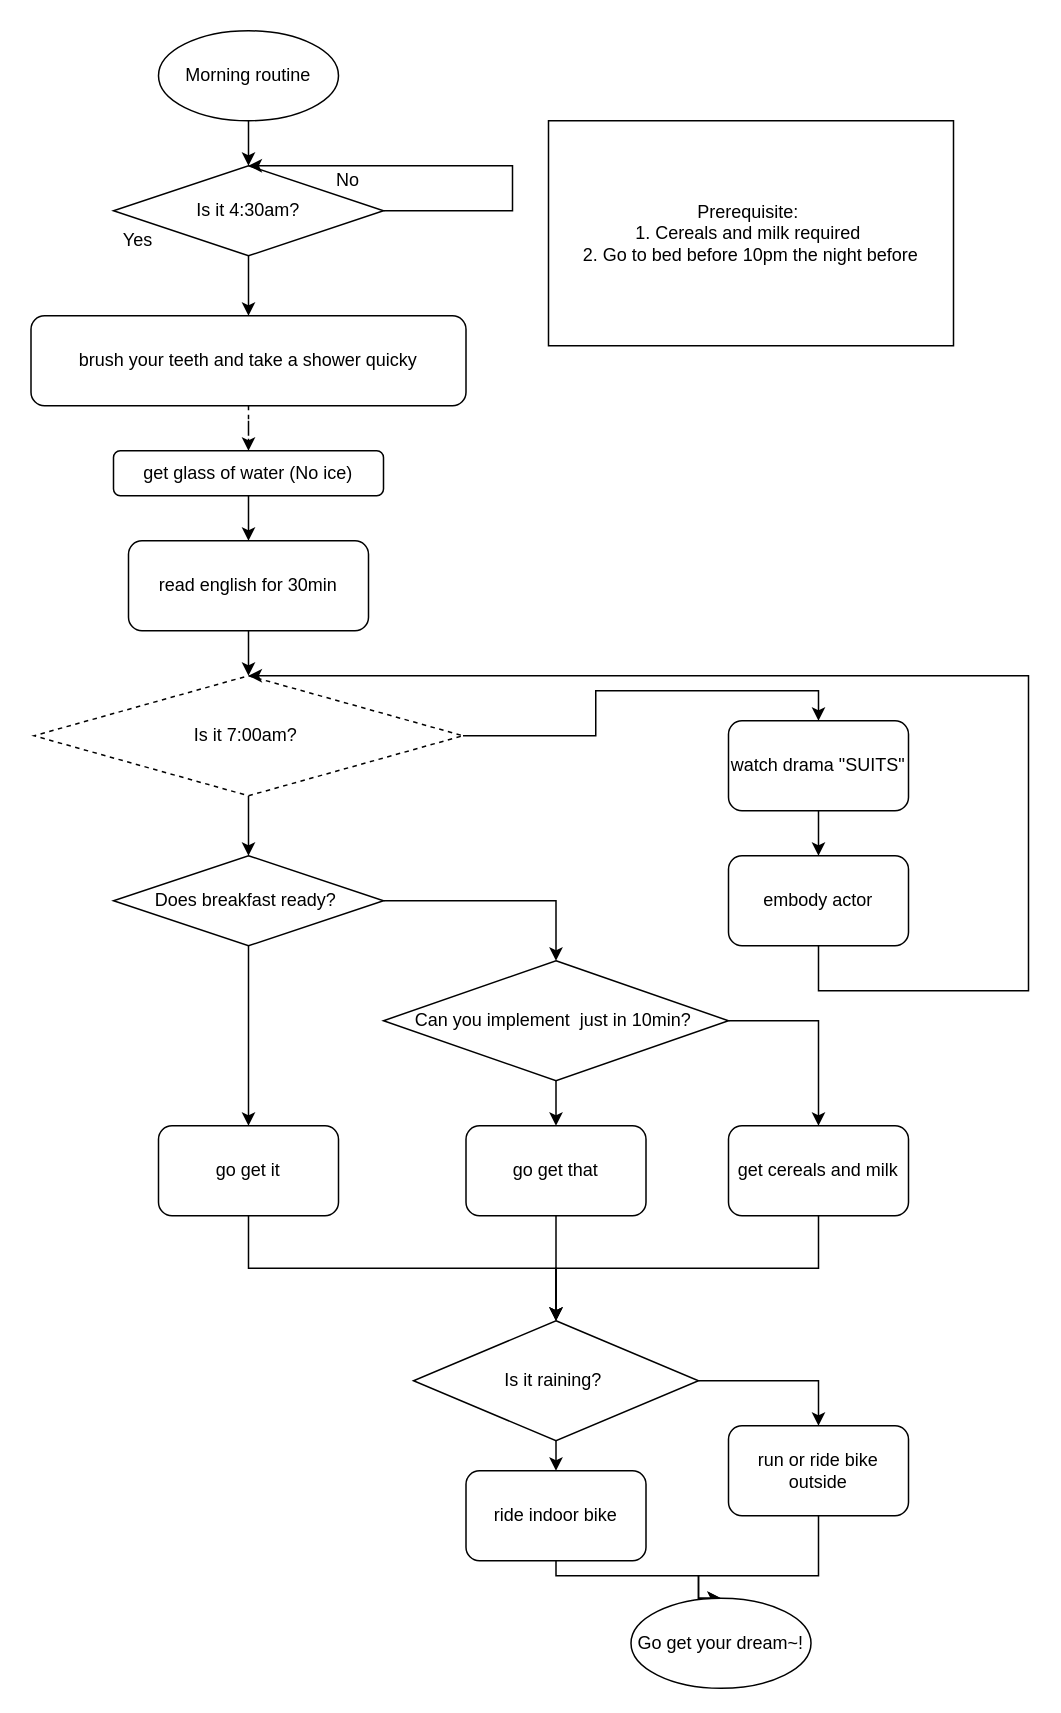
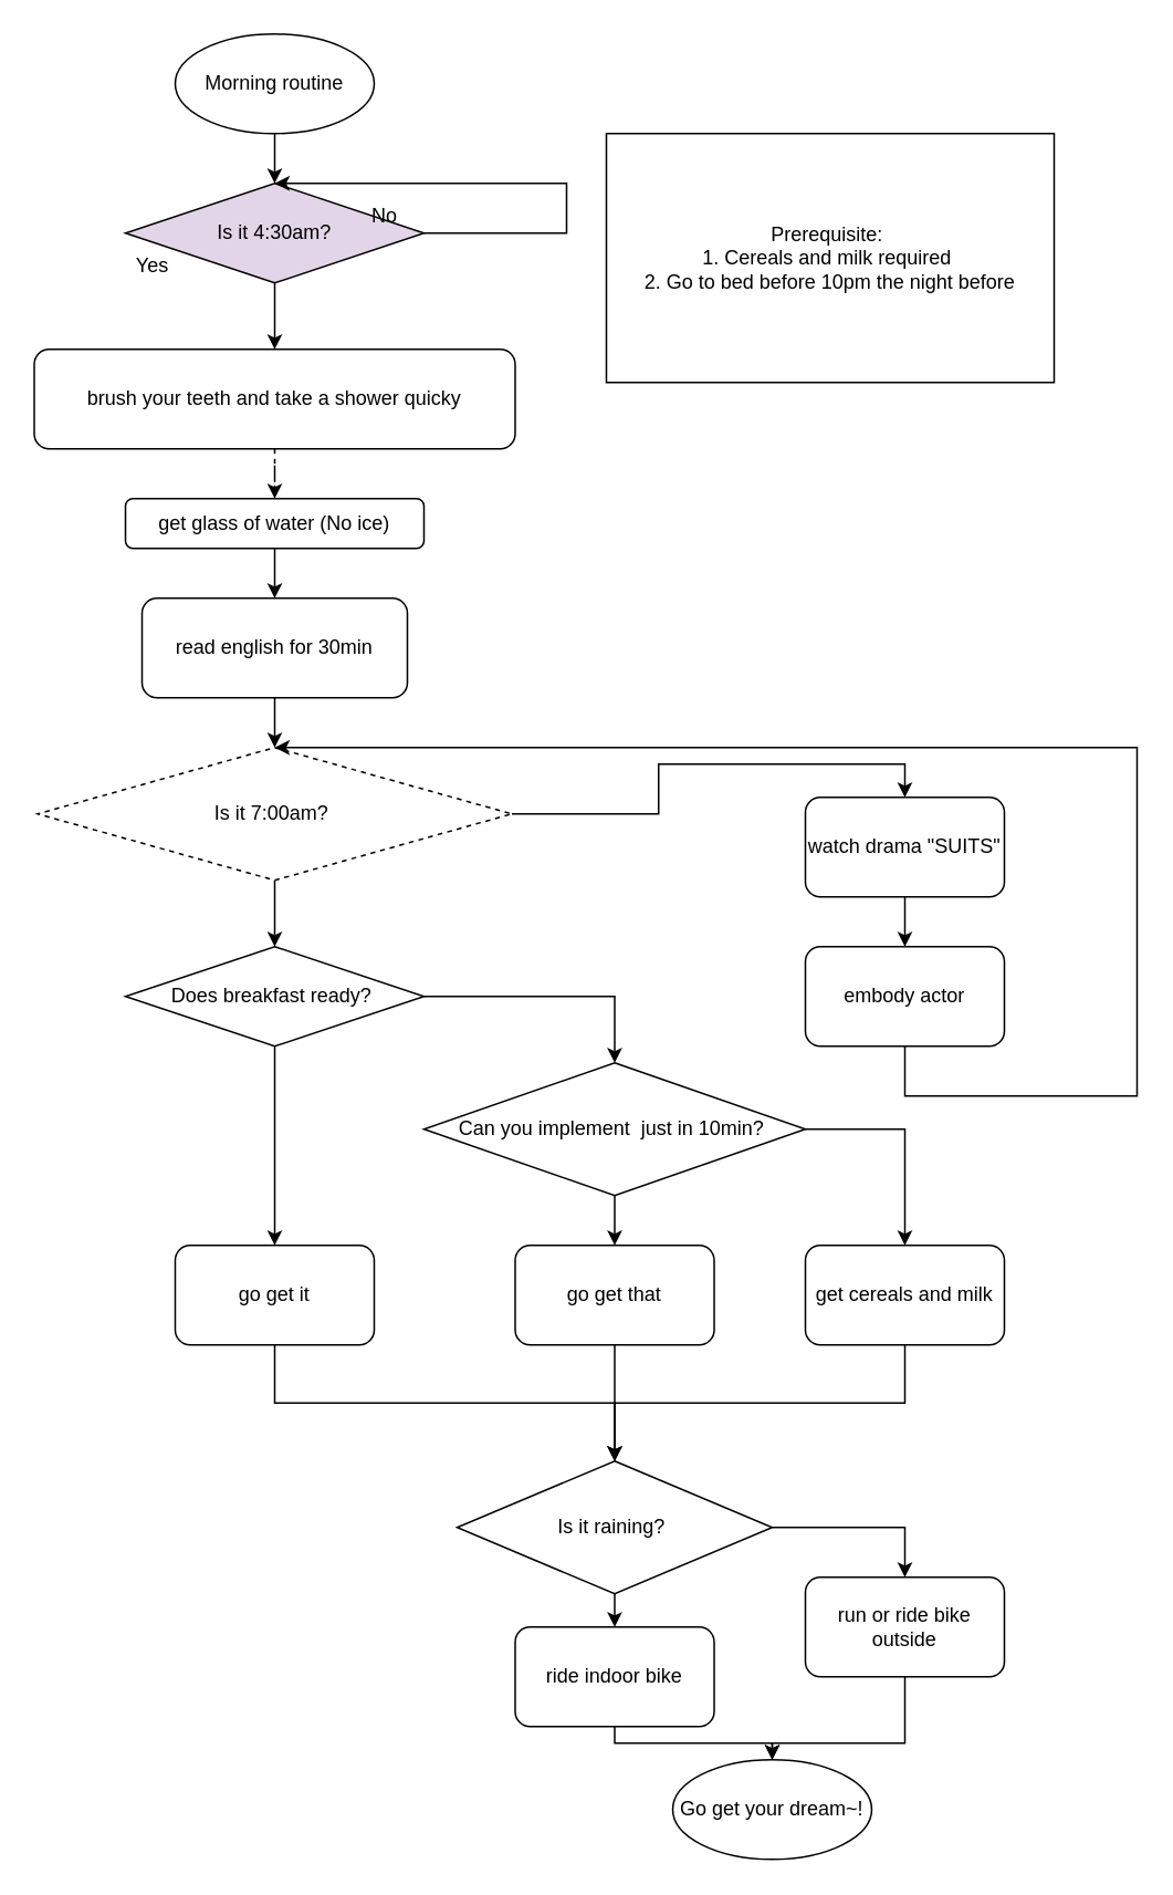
- <mxCell id="7" value="No" style="text;html=1;align=center;verticalAlign=middle;resizable=0;points=[];autosize=1;strokeColor=none;" vertex="1" parent="1"><mxGeometry x="216" y="110" width="30" height="20" as="geometry" /></mxCell>
+ <mxCell id="7" value="No" style="text;html=1;align=center;verticalAlign=middle;resizable=0;points=[];autosize=1;strokeColor=none;" vertex="1" parent="1"><mxGeometry x="216" y="120" width="30" height="20" as="geometry" /></mxCell>
- <mxCell id="5" value="Is it 4:30am?" style="rhombus;whiteSpace=wrap;html=1;" vertex="1" parent="1"><mxGeometry x="75" y="110" width="180" height="60" as="geometry" /></mxCell>
+ <mxCell id="5" value="Is it 4:30am?" style="rhombus;whiteSpace=wrap;html=1;fillColor=#e1d5e7;" vertex="1" parent="1"><mxGeometry x="75" y="110" width="180" height="60" as="geometry" /></mxCell>
- <mxCell id="42" value="Go get your dream~!" style="ellipse;whiteSpace=wrap;html=1;" vertex="1" parent="1"><mxGeometry x="420" y="1065" width="120" height="60" as="geometry" /></mxCell>
+ <mxCell id="42" value="Go get your dream~!" style="ellipse;whiteSpace=wrap;html=1;" vertex="1" parent="1"><mxGeometry x="405" y="1060" width="120" height="60" as="geometry" /></mxCell>
